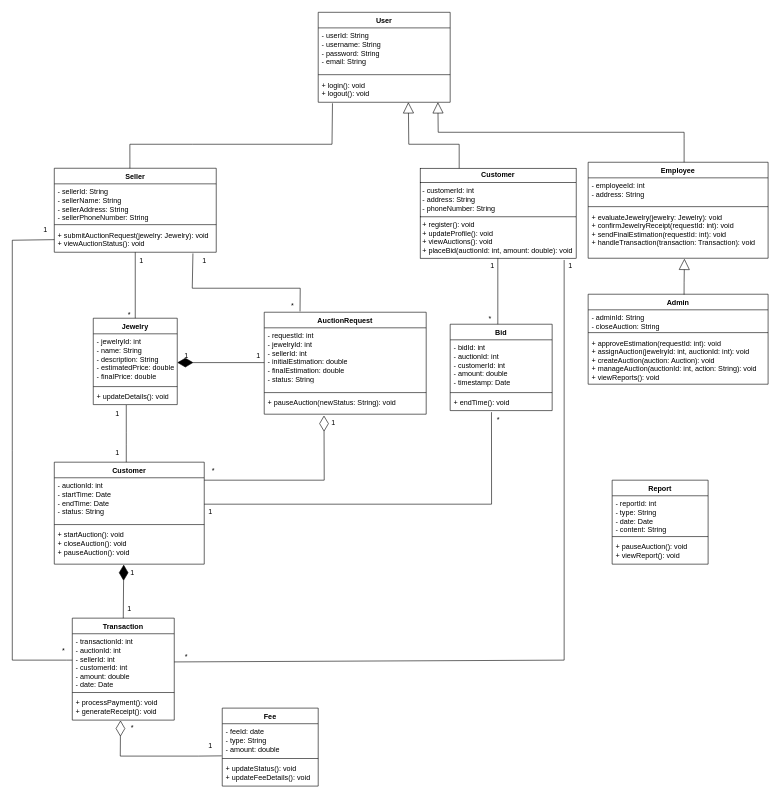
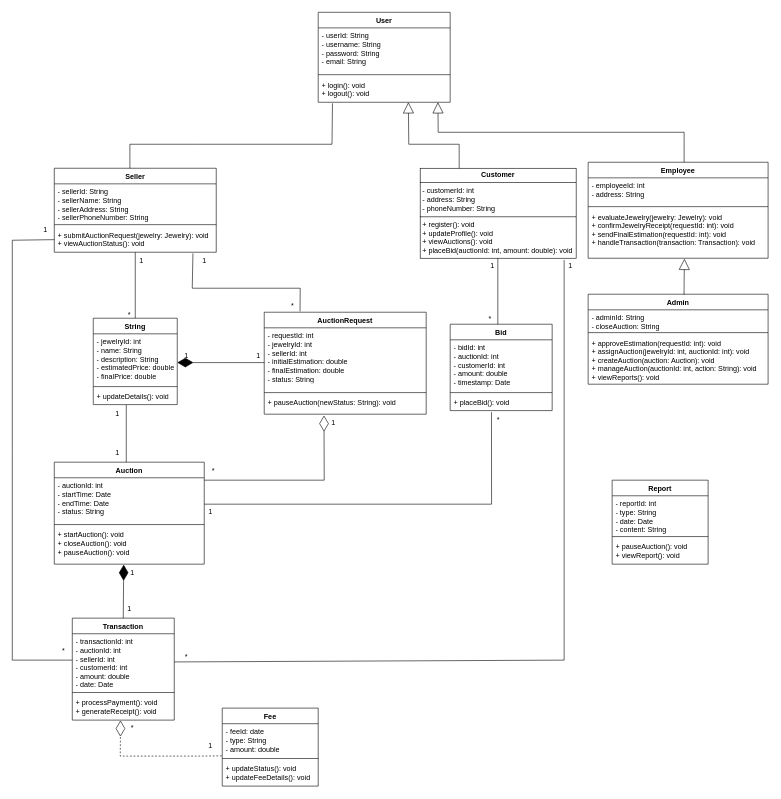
- <mxCell id="22" value="Jewelry&lt;div&gt;&lt;br&gt;&lt;/div&gt;" style="swimlane;fontStyle=1;align=center;verticalAlign=top;childLayout=stackLayout;horizontal=1;startSize=26;horizontalStack=0;resizeParent=1;resizeParentMax=0;resizeLast=0;collapsible=1;marginBottom=0;whiteSpace=wrap;html=1;" vertex="1" parent="1"><mxGeometry x="155" y="530" width="140" height="144" as="geometry" /></mxCell>
+ <mxCell id="22" value="String&lt;div&gt;&lt;br&gt;&lt;/div&gt;" style="swimlane;fontStyle=1;align=center;verticalAlign=top;childLayout=stackLayout;horizontal=1;startSize=26;horizontalStack=0;resizeParent=1;resizeParentMax=0;resizeLast=0;collapsible=1;marginBottom=0;whiteSpace=wrap;html=1;" vertex="1" parent="1"><mxGeometry x="155" y="530" width="140" height="144" as="geometry" /></mxCell>
- <mxCell id="34" value="+ endTime(): void" style="text;strokeColor=none;fillColor=none;align=left;verticalAlign=top;spacingLeft=4;spacingRight=4;overflow=hidden;rotatable=0;points=[[0,0.5],[1,0.5]];portConstraint=eastwest;whiteSpace=wrap;html=1;" vertex="1" parent="31"><mxGeometry y="118" width="170" height="26" as="geometry" /></mxCell>
+ <mxCell id="34" value="+ placeBid(): void" style="text;strokeColor=none;fillColor=none;align=left;verticalAlign=top;spacingLeft=4;spacingRight=4;overflow=hidden;rotatable=0;points=[[0,0.5],[1,0.5]];portConstraint=eastwest;whiteSpace=wrap;html=1;" vertex="1" parent="31"><mxGeometry y="118" width="170" height="26" as="geometry" /></mxCell>
- <mxCell id="35" value="Customer" style="swimlane;fontStyle=1;align=center;verticalAlign=top;childLayout=stackLayout;horizontal=1;startSize=26;horizontalStack=0;resizeParent=1;resizeParentMax=0;resizeLast=0;collapsible=1;marginBottom=0;whiteSpace=wrap;html=1;" vertex="1" parent="1"><mxGeometry x="90" y="770" width="250" height="170" as="geometry" /></mxCell>
+ <mxCell id="35" value="Auction" style="swimlane;fontStyle=1;align=center;verticalAlign=top;childLayout=stackLayout;horizontal=1;startSize=26;horizontalStack=0;resizeParent=1;resizeParentMax=0;resizeLast=0;collapsible=1;marginBottom=0;whiteSpace=wrap;html=1;" vertex="1" parent="1"><mxGeometry x="90" y="770" width="250" height="170" as="geometry" /></mxCell>
- <mxCell id="85" value="" style="endArrow=diamondThin;endFill=0;endSize=24;html=1;rounded=0;entryX=0.473;entryY=1.013;entryDx=0;entryDy=0;entryPerimeter=0;exitX=-0.005;exitY=0.992;exitDx=0;exitDy=0;exitPerimeter=0;" edge="1" parent="1" source="44" target="42"><mxGeometry width="160" relative="1" as="geometry"><mxPoint x="120" y="1328" as="sourcePoint" /><mxPoint x="320" y="1220" as="targetPoint" /><Array as="points"><mxPoint x="330" y="1260" /><mxPoint x="200" y="1260" /></Array></mxGeometry></mxCell>
+ <mxCell id="85" value="" style="endArrow=diamondThin;endFill=0;endSize=24;html=1;rounded=0;entryX=0.473;entryY=1.013;entryDx=0;entryDy=0;entryPerimeter=0;exitX=-0.005;exitY=0.992;exitDx=0;exitDy=0;exitPerimeter=0;dashed=1;" edge="1" parent="1" source="44" target="42"><mxGeometry width="160" relative="1" as="geometry"><mxPoint x="120" y="1328" as="sourcePoint" /><mxPoint x="320" y="1220" as="targetPoint" /><Array as="points"><mxPoint x="330" y="1260" /><mxPoint x="200" y="1260" /></Array></mxGeometry></mxCell>
